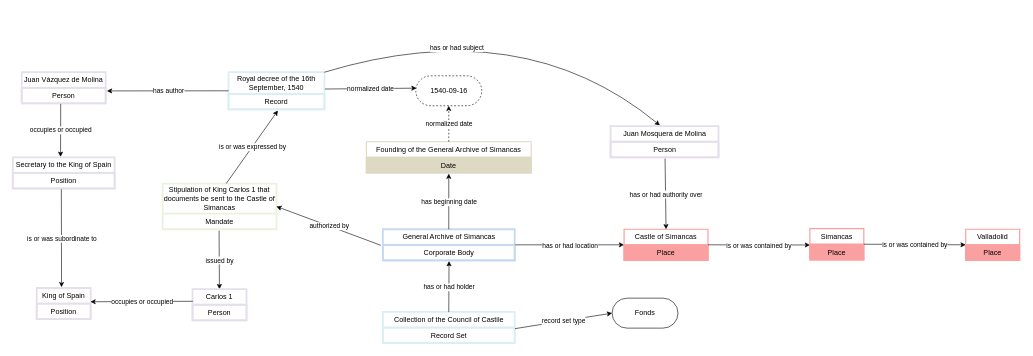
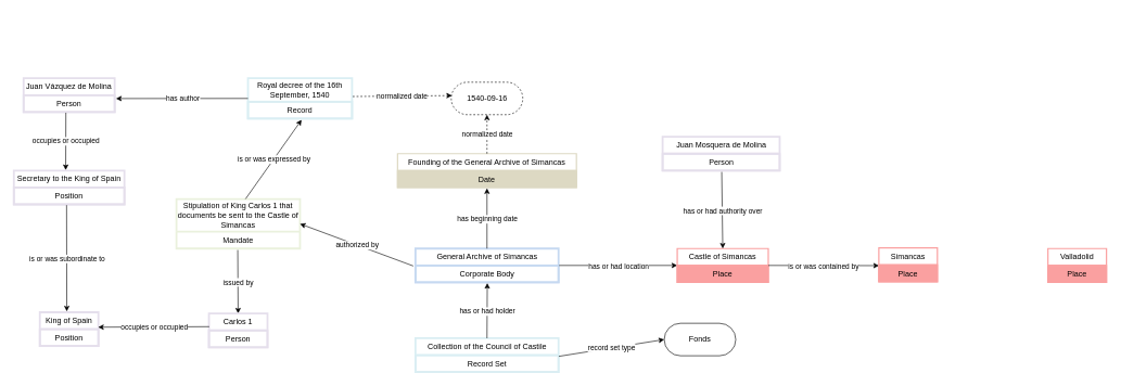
- <mxCell id="57" value="" style="endArrow=classic;html=1;rounded=0;exitX=1;exitY=0;exitDx=0;exitDy=0;curved=1;entryX=0.457;entryY=-0.025;entryDx=0;entryDy=0;entryPerimeter=0;" parent="1" source="35" target="59" edge="1"><mxGeometry relative="1" as="geometry"><mxPoint x="720" y="80" as="sourcePoint" /><mxPoint x="1070" y="190" as="targetPoint" /><Array as="points"><mxPoint x="870" y="20" /></Array></mxGeometry></mxCell>
- <mxCell id="58" value="has or had subject" style="edgeLabel;resizable=0;html=1;;align=center;verticalAlign=middle;" parent="57" connectable="0" vertex="1"><mxGeometry relative="1" as="geometry"><mxPoint x="-87" y="53" as="offset" /></mxGeometry></mxCell>
- <mxCell id="37" value="" style="endArrow=classic;html=1;rounded=0;entryX=0.011;entryY=0.412;entryDx=0;entryDy=0;exitX=1.006;exitY=0.452;exitDx=0;exitDy=0;exitPerimeter=0;entryPerimeter=0;" parent="1" source="35" target="26" edge="1"><mxGeometry relative="1" as="geometry"><mxPoint x="537" y="151" as="sourcePoint" /><mxPoint x="620" y="116" as="targetPoint" /></mxGeometry></mxCell>
+ <mxCell id="37" value="" style="endArrow=classic;html=1;rounded=0;entryX=0.011;entryY=0.412;entryDx=0;entryDy=0;exitX=1.006;exitY=0.452;exitDx=0;exitDy=0;exitPerimeter=0;entryPerimeter=0;dashed=1;" parent="1" source="35" target="26" edge="1"><mxGeometry relative="1" as="geometry"><mxPoint x="537" y="151" as="sourcePoint" /><mxPoint x="620" y="116" as="targetPoint" /></mxGeometry></mxCell>
- <mxCell id="12" value="" style="endArrow=classic;html=1;rounded=0;exitX=1;exitY=0.5;exitDx=0;exitDy=0;entryX=0;entryY=0.5;entryDx=0;entryDy=0;" parent="1" source="10" target="14" edge="1"><mxGeometry relative="1" as="geometry"><mxPoint x="1480" y="408" as="sourcePoint" /><mxPoint x="1660" y="408" as="targetPoint" /></mxGeometry></mxCell>
- <mxCell id="13" value="is or was contained by" style="edgeLabel;resizable=0;html=1;;align=center;verticalAlign=middle;" parent="12" connectable="0" vertex="1"><mxGeometry relative="1" as="geometry" /></mxCell>
